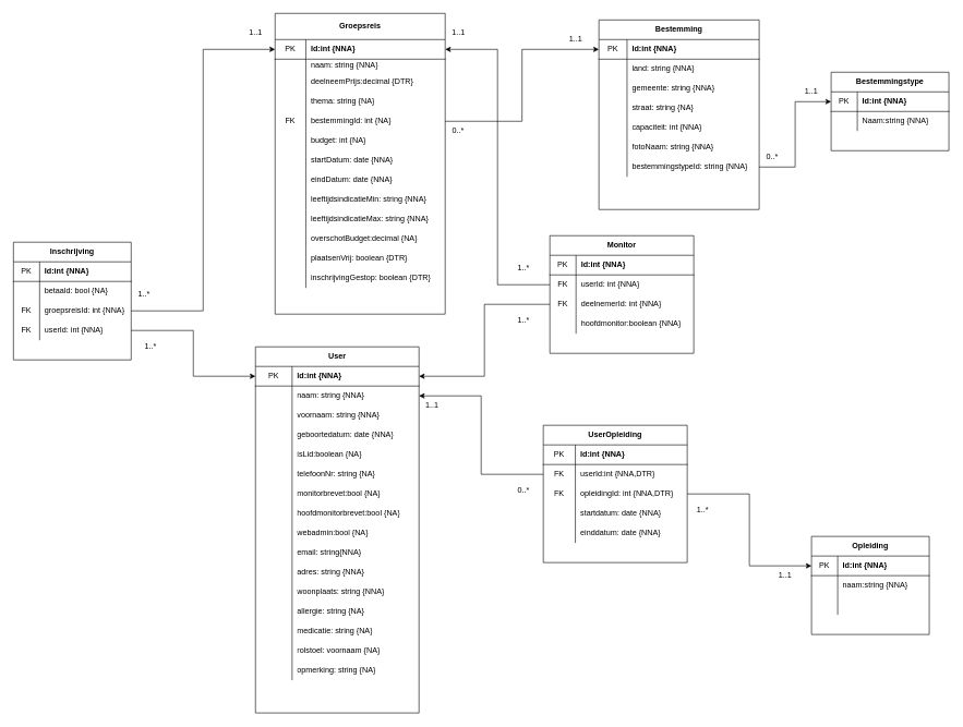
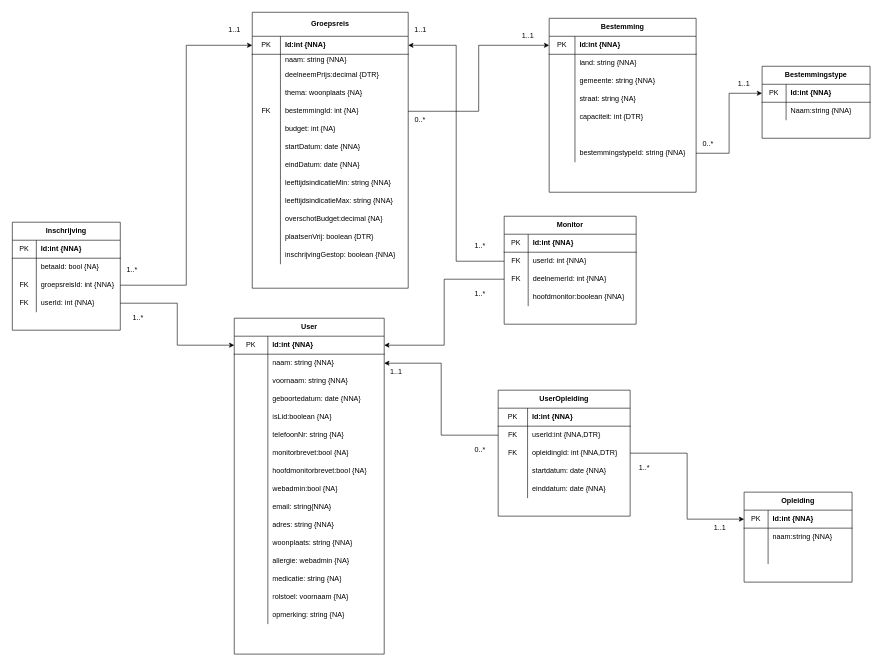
- <mxCell id="14" value="thema: string {NA}" style="shape=partialRectangle;html=1;whiteSpace=wrap;connectable=0;fillColor=none;top=0;left=0;bottom=0;right=0;align=left;spacingLeft=6;overflow=hidden;" parent="12" vertex="1"><mxGeometry x="47" width="213" height="30" as="geometry" /></mxCell>
+ <mxCell id="14" value="thema: woonplaats {NA}" style="shape=partialRectangle;html=1;whiteSpace=wrap;connectable=0;fillColor=none;top=0;left=0;bottom=0;right=0;align=left;spacingLeft=6;overflow=hidden;" parent="12" vertex="1"><mxGeometry x="47" width="213" height="30" as="geometry" /></mxCell>
- <mxCell id="57" value="capaciteit: int {NNA}" style="shape=partialRectangle;html=1;whiteSpace=wrap;connectable=0;fillColor=none;top=0;left=0;bottom=0;right=0;align=left;spacingLeft=6;overflow=hidden;" parent="55" vertex="1"><mxGeometry x="43" width="202" height="30" as="geometry" /></mxCell>
+ <mxCell id="57" value="capaciteit: int {DTR}" style="shape=partialRectangle;html=1;whiteSpace=wrap;connectable=0;fillColor=none;top=0;left=0;bottom=0;right=0;align=left;spacingLeft=6;overflow=hidden;" parent="55" vertex="1"><mxGeometry x="43" width="202" height="30" as="geometry" /></mxCell>
- <mxCell id="60" value="fotoNaam: string {NNA}" style="shape=partialRectangle;html=1;whiteSpace=wrap;connectable=0;fillColor=none;top=0;left=0;bottom=0;right=0;align=left;spacingLeft=6;overflow=hidden;" vertex="1" parent="58"><mxGeometry x="43" width="202" height="30" as="geometry" /></mxCell>
- <mxCell id="41" value="inschrijvingGestop: boolean {DTR}" style="shape=partialRectangle;html=1;whiteSpace=wrap;connectable=0;fillColor=none;top=0;left=0;bottom=0;right=0;align=left;spacingLeft=6;overflow=hidden;" parent="39" vertex="1"><mxGeometry x="47" width="213" height="30" as="geometry" /></mxCell>
+ <mxCell id="41" value="inschrijvingGestop: boolean {NNA}" style="shape=partialRectangle;html=1;whiteSpace=wrap;connectable=0;fillColor=none;top=0;left=0;bottom=0;right=0;align=left;spacingLeft=6;overflow=hidden;" parent="39" vertex="1"><mxGeometry x="47" width="213" height="30" as="geometry" /></mxCell>
- <mxCell id="104" value="allergie: string {NA}" style="shape=partialRectangle;html=1;whiteSpace=wrap;connectable=0;fillColor=none;top=0;left=0;bottom=0;right=0;align=left;spacingLeft=6;overflow=hidden;" parent="102" vertex="1"><mxGeometry x="56" width="194" height="30" as="geometry" /></mxCell>
+ <mxCell id="104" value="allergie: webadmin {NA}" style="shape=partialRectangle;html=1;whiteSpace=wrap;connectable=0;fillColor=none;top=0;left=0;bottom=0;right=0;align=left;spacingLeft=6;overflow=hidden;" parent="102" vertex="1"><mxGeometry x="56" width="194" height="30" as="geometry" /></mxCell>
